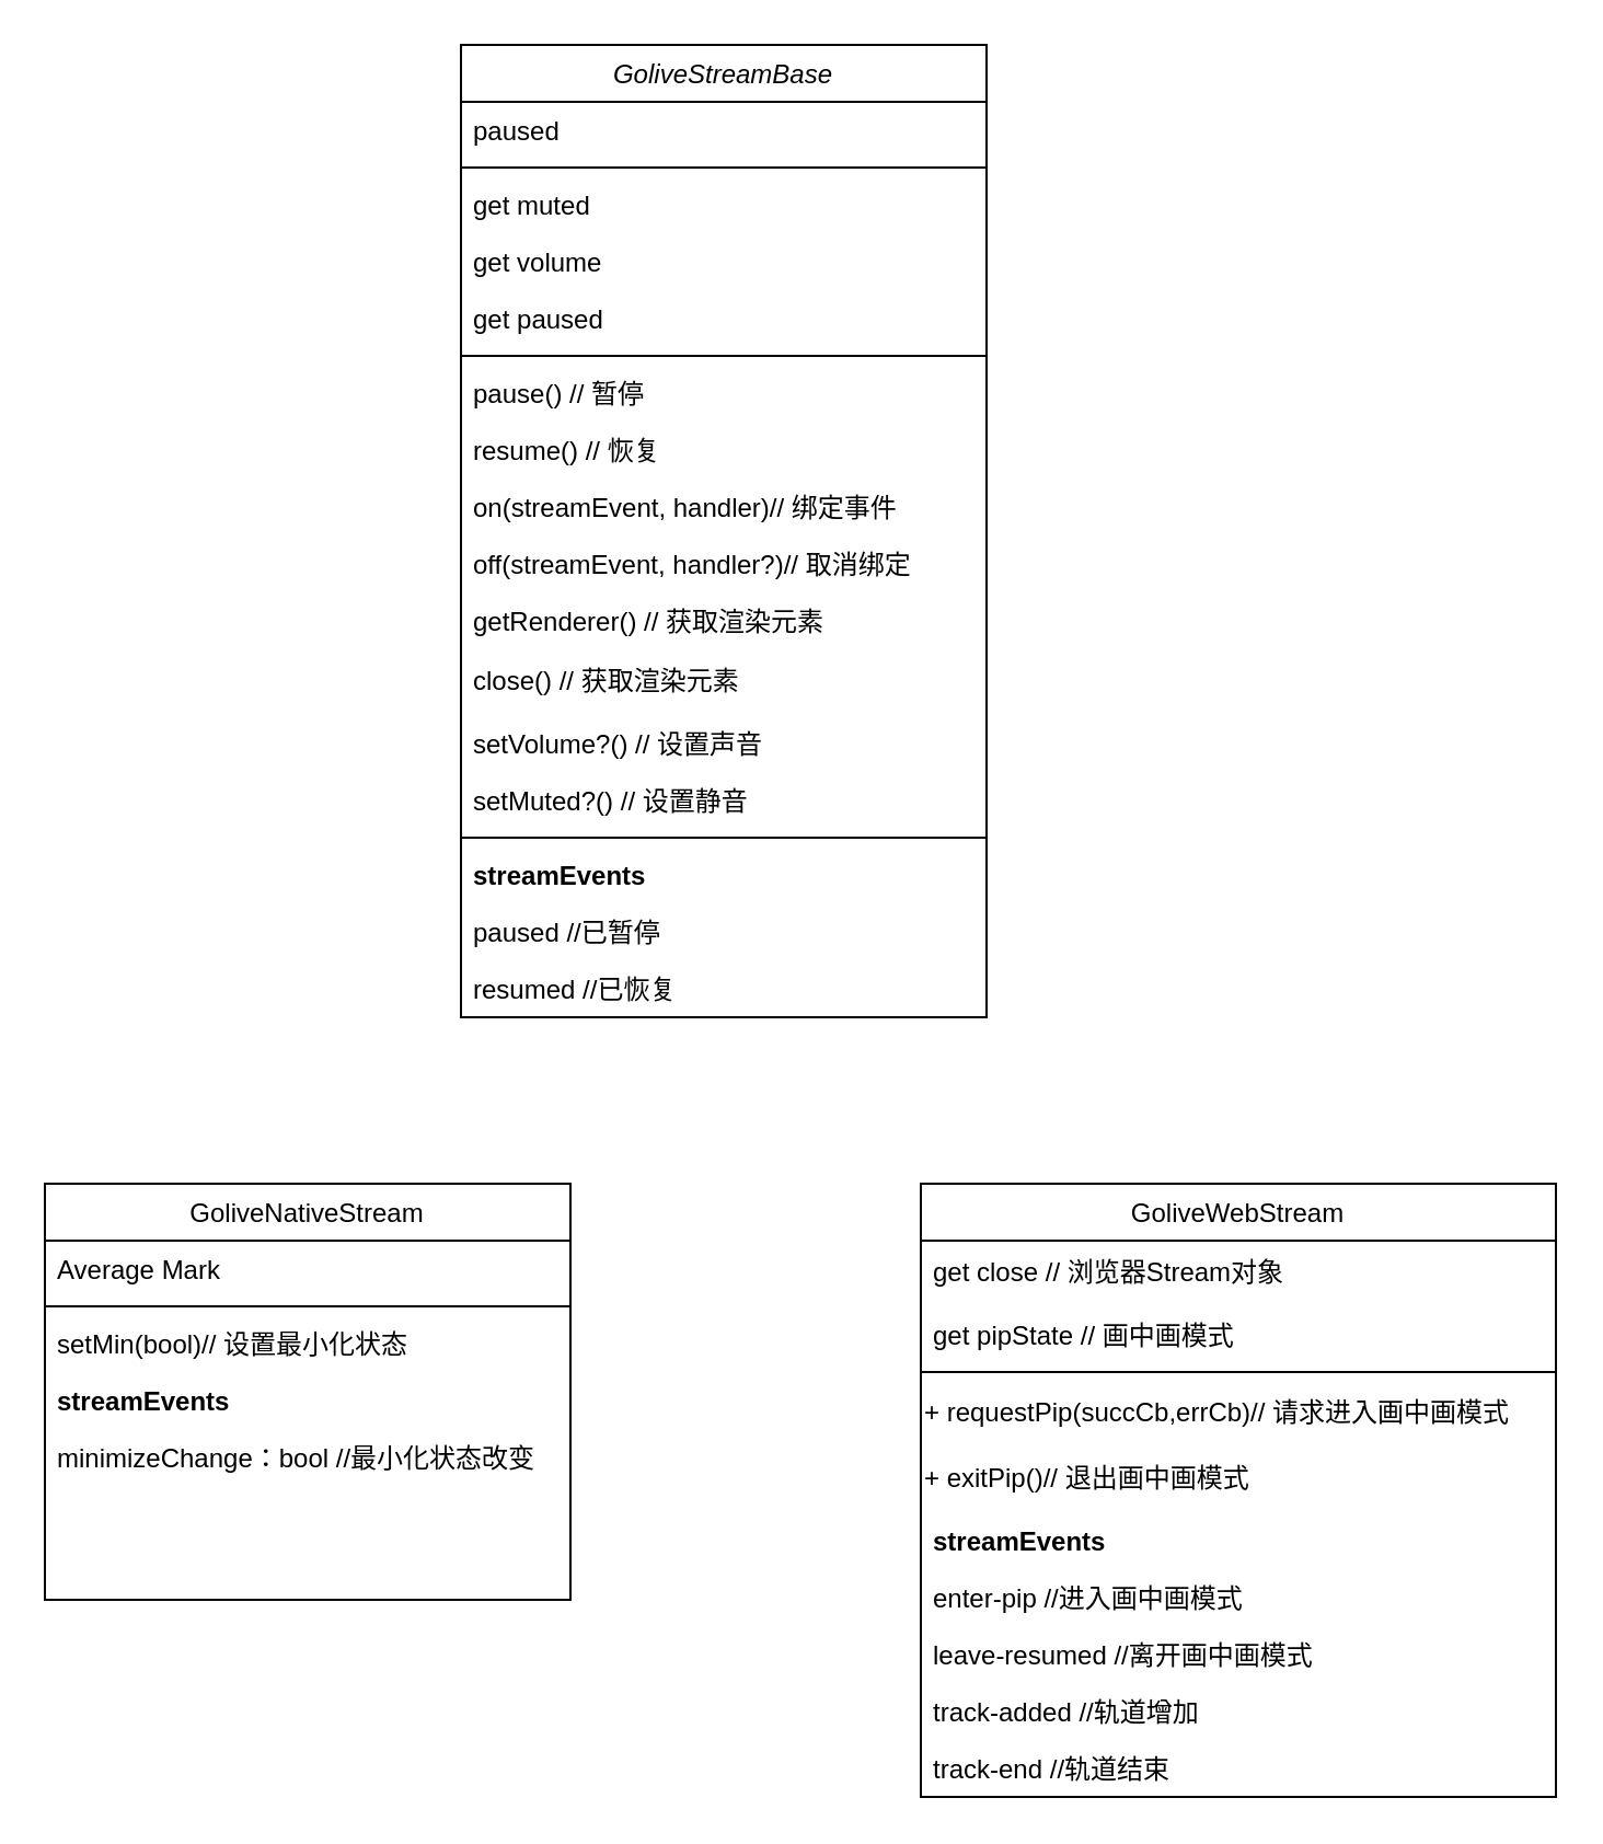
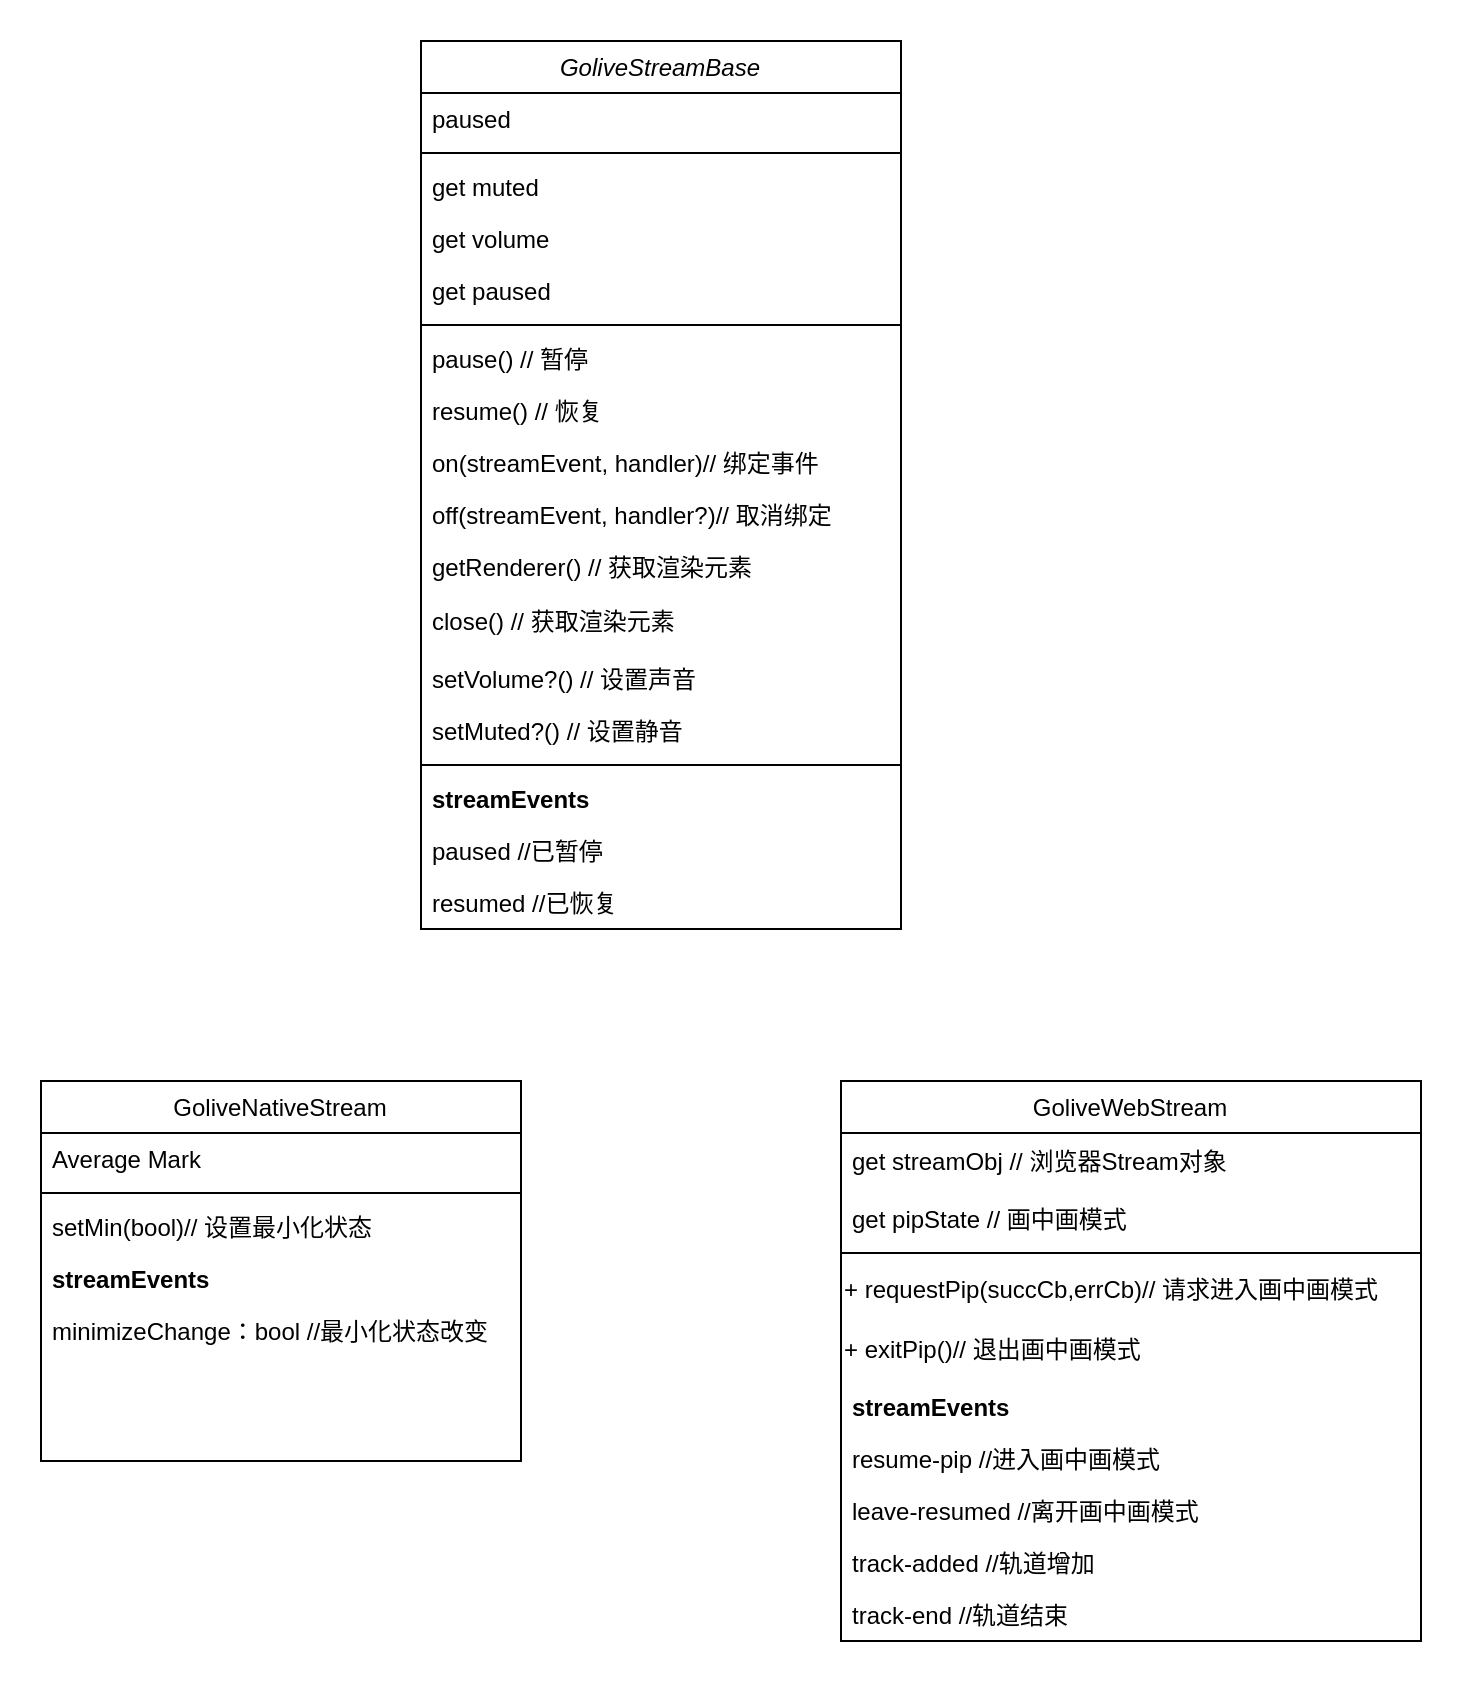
- <mxCell id="28" value="get close // 浏览器Stream对象" style="text;html=1;align=left;verticalAlign=middle;resizable=0;points=[];autosize=1;strokeColor=none;fillColor=none;spacingLeft=4;" parent="27" vertex="1"><mxGeometry y="26" width="290" height="30" as="geometry" /></mxCell>
+ <mxCell id="28" value="get streamObj // 浏览器Stream对象" style="text;html=1;align=left;verticalAlign=middle;resizable=0;points=[];autosize=1;strokeColor=none;fillColor=none;spacingLeft=4;" parent="27" vertex="1"><mxGeometry y="26" width="290" height="30" as="geometry" /></mxCell>
- <mxCell id="34" value="enter-pip //进入画中画模式" style="text;align=left;verticalAlign=top;spacingLeft=4;spacingRight=4;overflow=hidden;rotatable=0;points=[[0,0.5],[1,0.5]];portConstraint=eastwest;" vertex="1" parent="27"><mxGeometry y="176" width="290" height="26" as="geometry" /></mxCell>
+ <mxCell id="34" value="resume-pip //进入画中画模式" style="text;align=left;verticalAlign=top;spacingLeft=4;spacingRight=4;overflow=hidden;rotatable=0;points=[[0,0.5],[1,0.5]];portConstraint=eastwest;" vertex="1" parent="27"><mxGeometry y="176" width="290" height="26" as="geometry" /></mxCell>
